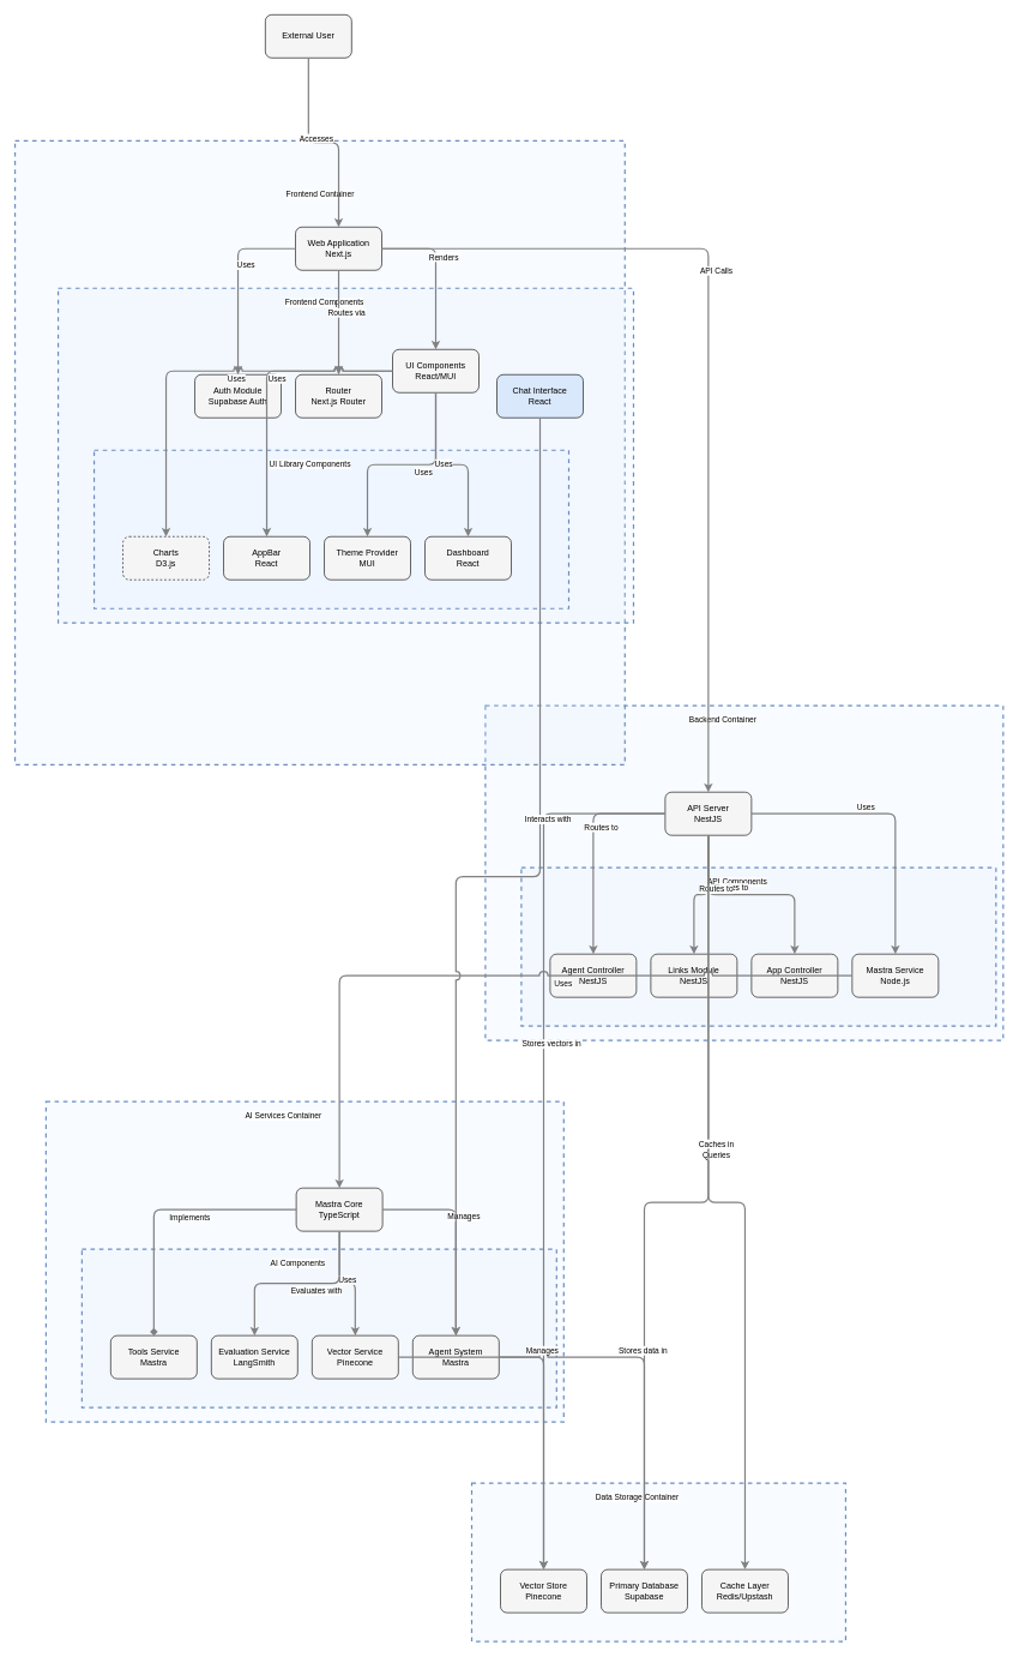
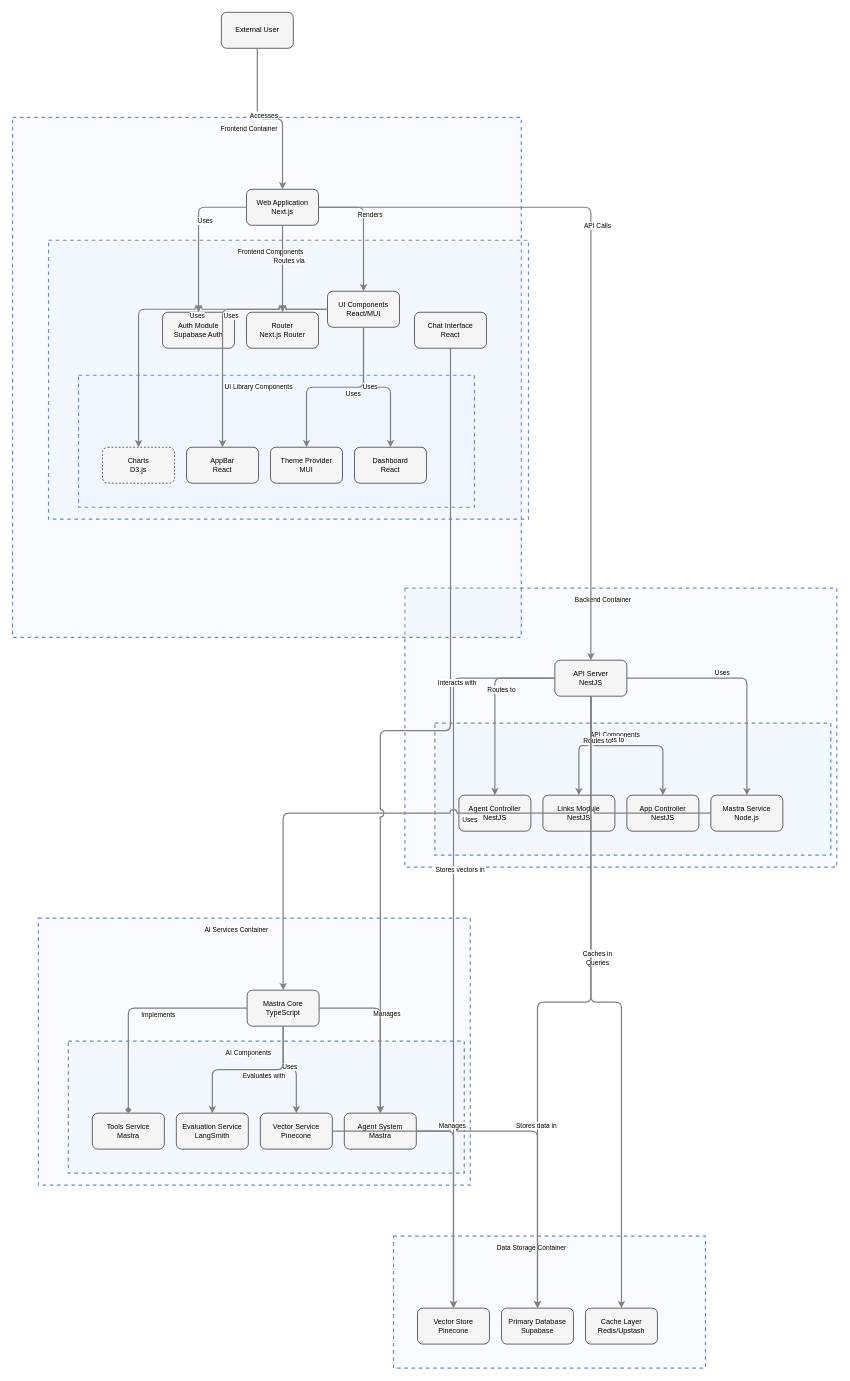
- <mxCell id="17" value="Frontend Container" style="edgeLabel;html=1;align=center;verticalAlign=middle;resizable=0;labelBackgroundColor=white;spacing=5" vertex="1" parent="1"><mxGeometry x="58" y="258" width="772" height="24" as="geometry" /></mxCell>
+ <mxCell id="17" value="Frontend Container" style="edgeLabel;html=1;align=center;verticalAlign=middle;resizable=0;labelBackgroundColor=white;spacing=5" vertex="1" parent="1"><mxGeometry x="28" y="203" width="772" height="24" as="geometry" /></mxCell>
- <mxCell id="23" value="Chat Interface&lt;br&gt;React" style="rounded=1;whiteSpace=wrap;html=1;fillColor=#dae8fc;" vertex="1" parent="8"><mxGeometry x="610" y="120" width="120" height="60" as="geometry" /></mxCell>
+ <mxCell id="23" value="Chat Interface&lt;br&gt;React" style="rounded=1;whiteSpace=wrap;html=1;fillColor=#f5f5f5" vertex="1" parent="8"><mxGeometry x="610" y="120" width="120" height="60" as="geometry" /></mxCell>
